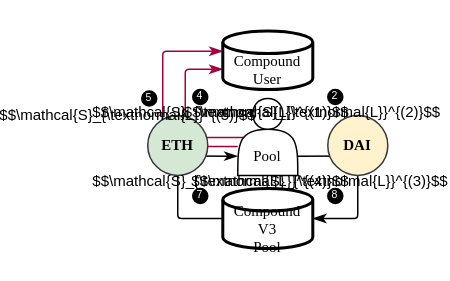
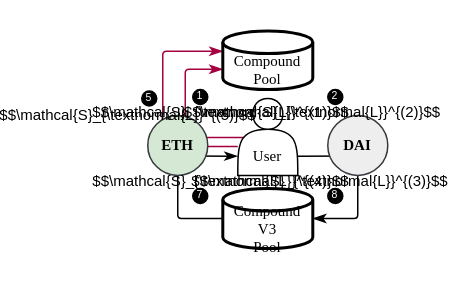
- <mxCell id="10" value="Compound&lt;br&gt;User" style="shape=cylinder3;whiteSpace=wrap;html=1;boundedLbl=1;backgroundOutline=1;size=7.5;strokeWidth=2;fontFamily=Times New Roman;fontStyle=0;fontSize=10;" parent="1" vertex="1"><mxGeometry x="96.03" y="20" width="60" height="39" as="geometry" /></mxCell>
+ <mxCell id="10" value="Compound&lt;br&gt;Pool" style="shape=cylinder3;whiteSpace=wrap;html=1;boundedLbl=1;backgroundOutline=1;size=7.5;strokeWidth=2;fontFamily=Times New Roman;fontStyle=0;fontSize=10;" parent="1" vertex="1"><mxGeometry x="96.03" y="20" width="60" height="39" as="geometry" /></mxCell>
- <mxCell id="11" value="&lt;p style=&quot;line-height: 270%;&quot;&gt;4&lt;/p&gt;" style="ellipse;whiteSpace=wrap;html=1;aspect=fixed;fontSize=7;labelBackgroundColor=none;fontColor=#FFFFFF;fillColor=#000000;align=center;" parent="1" vertex="1"><mxGeometry x="76" y="59" width="10" height="10" as="geometry" /></mxCell>
+ <mxCell id="11" value="&lt;p style=&quot;line-height: 270%;&quot;&gt;1&lt;/p&gt;" style="ellipse;whiteSpace=wrap;html=1;aspect=fixed;fontSize=7;labelBackgroundColor=none;fontColor=#FFFFFF;fillColor=#000000;align=center;" parent="1" vertex="1"><mxGeometry x="76" y="59" width="10" height="10" as="geometry" /></mxCell>
- <mxCell id="6" value="&lt;font style=&quot;font-size: 10px;&quot;&gt;&lt;br&gt;&lt;font style=&quot;font-size: 10px;&quot;&gt;&lt;br&gt;Pool&lt;/font&gt;&lt;/font&gt;" style="shape=actor;whiteSpace=wrap;html=1;fontSize=10;fontFamily=Times New Roman;verticalAlign=middle;" parent="1" vertex="1"><mxGeometry x="106.03" y="65" width="40" height="51.25" as="geometry" /></mxCell>
+ <mxCell id="6" value="&lt;font style=&quot;font-size: 10px;&quot;&gt;&lt;br&gt;&lt;font style=&quot;font-size: 10px;&quot;&gt;&lt;br&gt;User&lt;/font&gt;&lt;/font&gt;" style="shape=actor;whiteSpace=wrap;html=1;fontSize=10;fontFamily=Times New Roman;verticalAlign=middle;" parent="1" vertex="1"><mxGeometry x="106.03" y="65" width="40" height="51.25" as="geometry" /></mxCell>
- <mxCell id="8" value="&lt;b&gt;DAI&lt;/b&gt;" style="ellipse;whiteSpace=wrap;html=1;aspect=fixed;labelBackgroundColor=none;labelBorderColor=none;fillColor=#fff2cc;strokeColor=#36393d;fontSize=10;fontFamily=Times New Roman;" parent="1" vertex="1"><mxGeometry x="166.03" y="76.25" width="40" height="40" as="geometry" /></mxCell>
+ <mxCell id="8" value="&lt;b&gt;DAI&lt;/b&gt;" style="ellipse;whiteSpace=wrap;html=1;aspect=fixed;labelBackgroundColor=none;labelBorderColor=none;fillColor=#eeeeee;strokeColor=#36393d;fontSize=10;fontFamily=Times New Roman;" parent="1" vertex="1"><mxGeometry x="166.03" y="76.25" width="40" height="40" as="geometry" /></mxCell>
